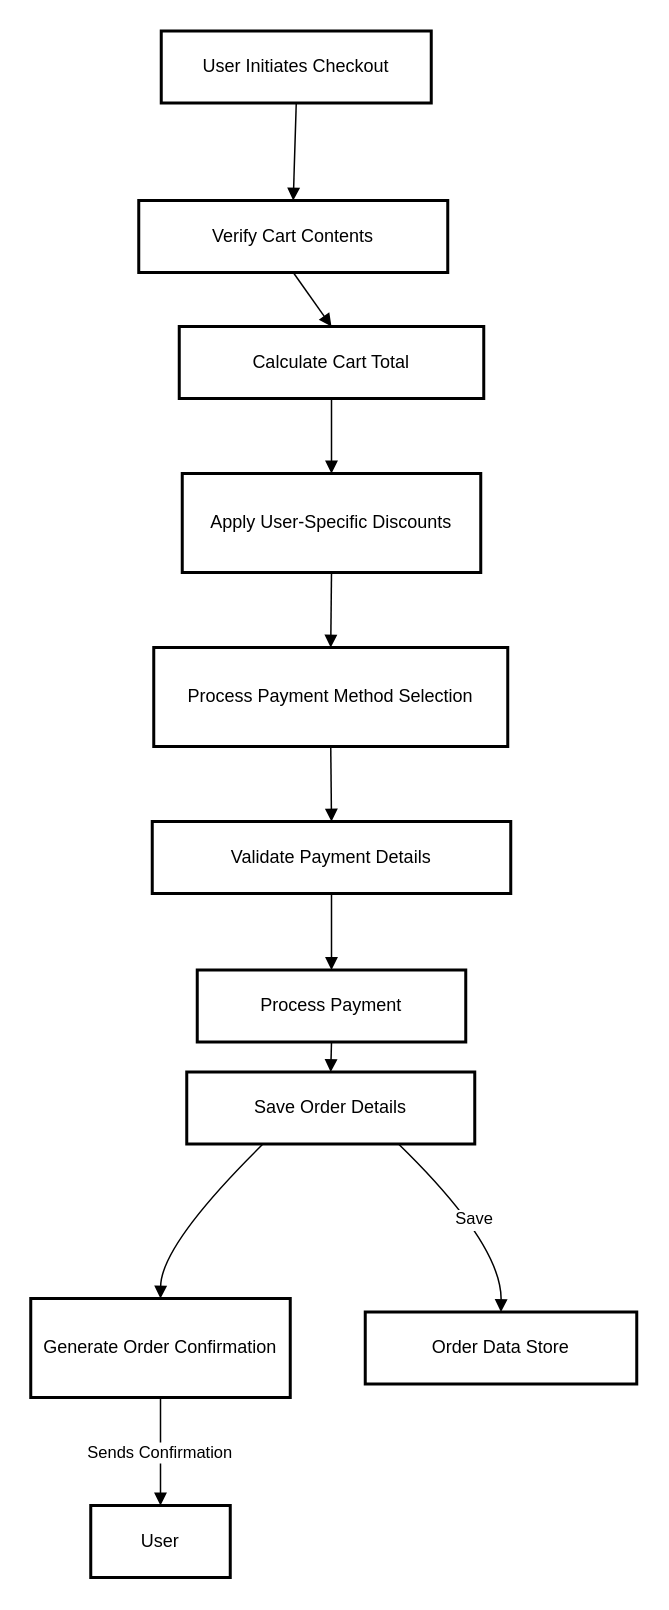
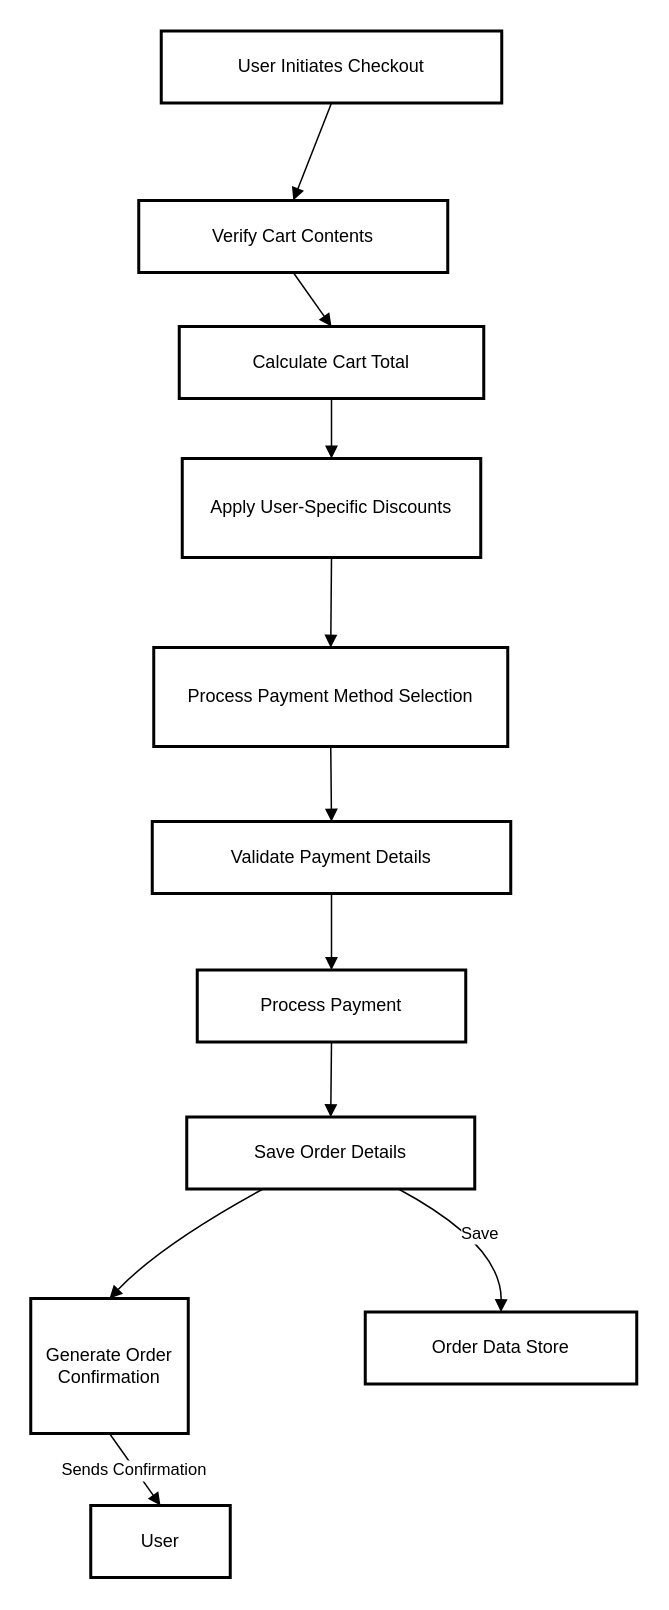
- <mxCell id="2" value="User Initiates Checkout" style="whiteSpace=wrap;strokeWidth=2;" vertex="1" parent="1"><mxGeometry x="107" y="20" width="180" height="48" as="geometry" /></mxCell>
+ <mxCell id="2" value="User Initiates Checkout" style="whiteSpace=wrap;strokeWidth=2;" vertex="1" parent="1"><mxGeometry x="107" y="20" width="227" height="48" as="geometry" /></mxCell>
- <mxCell id="5" value="Apply User-Specific Discounts" style="whiteSpace=wrap;strokeWidth=2;" vertex="1" parent="1"><mxGeometry x="121" y="315" width="199" height="66" as="geometry" /></mxCell>
+ <mxCell id="5" value="Apply User-Specific Discounts" style="whiteSpace=wrap;strokeWidth=2;" vertex="1" parent="1"><mxGeometry x="121" y="305" width="199" height="66" as="geometry" /></mxCell>
- <mxCell id="9" value="Save Order Details" style="whiteSpace=wrap;strokeWidth=2;" vertex="1" parent="1"><mxGeometry x="124" y="714" width="192" height="48" as="geometry" /></mxCell>
+ <mxCell id="9" value="Save Order Details" style="whiteSpace=wrap;strokeWidth=2;" vertex="1" parent="1"><mxGeometry x="124" y="744" width="192" height="48" as="geometry" /></mxCell>
- <mxCell id="10" value="Generate Order Confirmation" style="whiteSpace=wrap;strokeWidth=2;" vertex="1" parent="1"><mxGeometry x="20" y="865" width="173" height="66" as="geometry" /></mxCell>
+ <mxCell id="10" value="Generate Order Confirmation" style="whiteSpace=wrap;strokeWidth=2;" vertex="1" parent="1"><mxGeometry x="20" y="865" width="105" height="90" as="geometry" /></mxCell>
